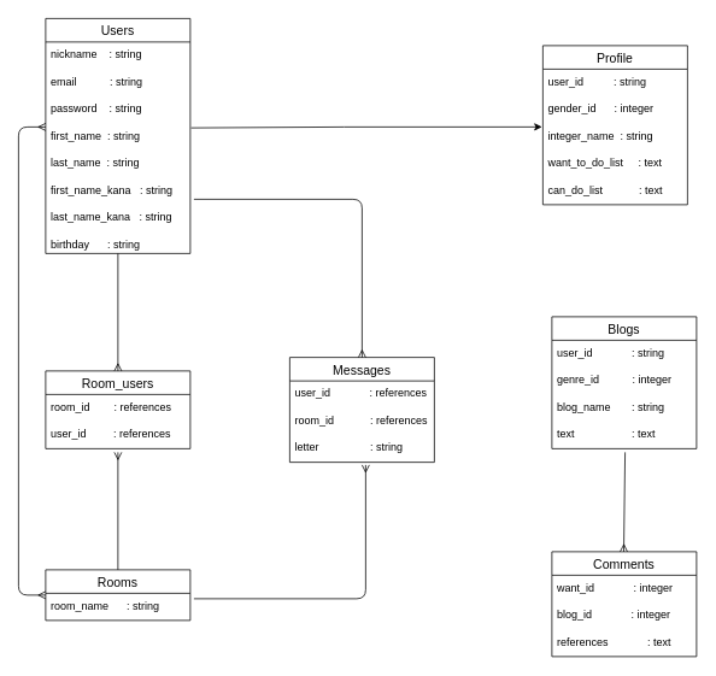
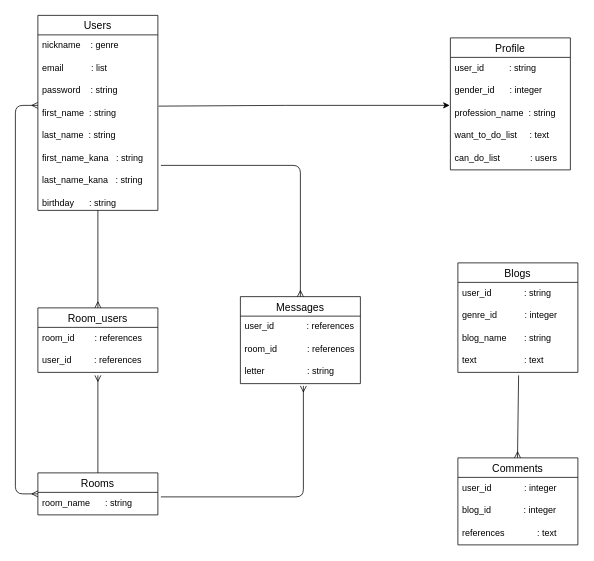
- <mxCell id="9" value="nickname    : string" style="text;strokeColor=none;fillColor=none;spacingLeft=4;spacingRight=4;overflow=hidden;rotatable=0;points=[[0,0.5],[1,0.5]];portConstraint=eastwest;fontSize=12;" vertex="1" parent="8"><mxGeometry y="26" width="160" height="30" as="geometry" /></mxCell>
+ <mxCell id="9" value="nickname    : genre" style="text;strokeColor=none;fillColor=none;spacingLeft=4;spacingRight=4;overflow=hidden;rotatable=0;points=[[0,0.5],[1,0.5]];portConstraint=eastwest;fontSize=12;" vertex="1" parent="8"><mxGeometry y="26" width="160" height="30" as="geometry" /></mxCell>
- <mxCell id="10" value="email           : string" style="text;strokeColor=none;fillColor=none;spacingLeft=4;spacingRight=4;overflow=hidden;rotatable=0;points=[[0,0.5],[1,0.5]];portConstraint=eastwest;fontSize=12;" vertex="1" parent="8"><mxGeometry y="56" width="160" height="30" as="geometry" /></mxCell>
+ <mxCell id="10" value="email           : list" style="text;strokeColor=none;fillColor=none;spacingLeft=4;spacingRight=4;overflow=hidden;rotatable=0;points=[[0,0.5],[1,0.5]];portConstraint=eastwest;fontSize=12;" vertex="1" parent="8"><mxGeometry y="56" width="160" height="30" as="geometry" /></mxCell>
- <mxCell id="5" value="integer_name  : string" style="text;strokeColor=none;fillColor=none;spacingLeft=4;spacingRight=4;overflow=hidden;rotatable=0;points=[[0,0.5],[1,0.5]];portConstraint=eastwest;fontSize=12;" vertex="1" parent="2"><mxGeometry y="86" width="160" height="30" as="geometry" /></mxCell>
+ <mxCell id="5" value="profession_name  : string" style="text;strokeColor=none;fillColor=none;spacingLeft=4;spacingRight=4;overflow=hidden;rotatable=0;points=[[0,0.5],[1,0.5]];portConstraint=eastwest;fontSize=12;" vertex="1" parent="2"><mxGeometry y="86" width="160" height="30" as="geometry" /></mxCell>
- <mxCell id="7" value="can_do_list            : text" style="text;strokeColor=none;fillColor=none;spacingLeft=4;spacingRight=4;overflow=hidden;rotatable=0;points=[[0,0.5],[1,0.5]];portConstraint=eastwest;fontSize=12;" vertex="1" parent="2"><mxGeometry y="146" width="160" height="30" as="geometry" /></mxCell>
+ <mxCell id="7" value="can_do_list            : users" style="text;strokeColor=none;fillColor=none;spacingLeft=4;spacingRight=4;overflow=hidden;rotatable=0;points=[[0,0.5],[1,0.5]];portConstraint=eastwest;fontSize=12;" vertex="1" parent="2"><mxGeometry y="146" width="160" height="30" as="geometry" /></mxCell>
- <mxCell id="22" value="want_id             : integer" style="text;strokeColor=none;fillColor=none;spacingLeft=4;spacingRight=4;overflow=hidden;rotatable=0;points=[[0,0.5],[1,0.5]];portConstraint=eastwest;fontSize=12;" vertex="1" parent="21"><mxGeometry y="26" width="160" height="30" as="geometry" /></mxCell>
+ <mxCell id="22" value="user_id             : integer" style="text;strokeColor=none;fillColor=none;spacingLeft=4;spacingRight=4;overflow=hidden;rotatable=0;points=[[0,0.5],[1,0.5]];portConstraint=eastwest;fontSize=12;" vertex="1" parent="21"><mxGeometry y="26" width="160" height="30" as="geometry" /></mxCell>
